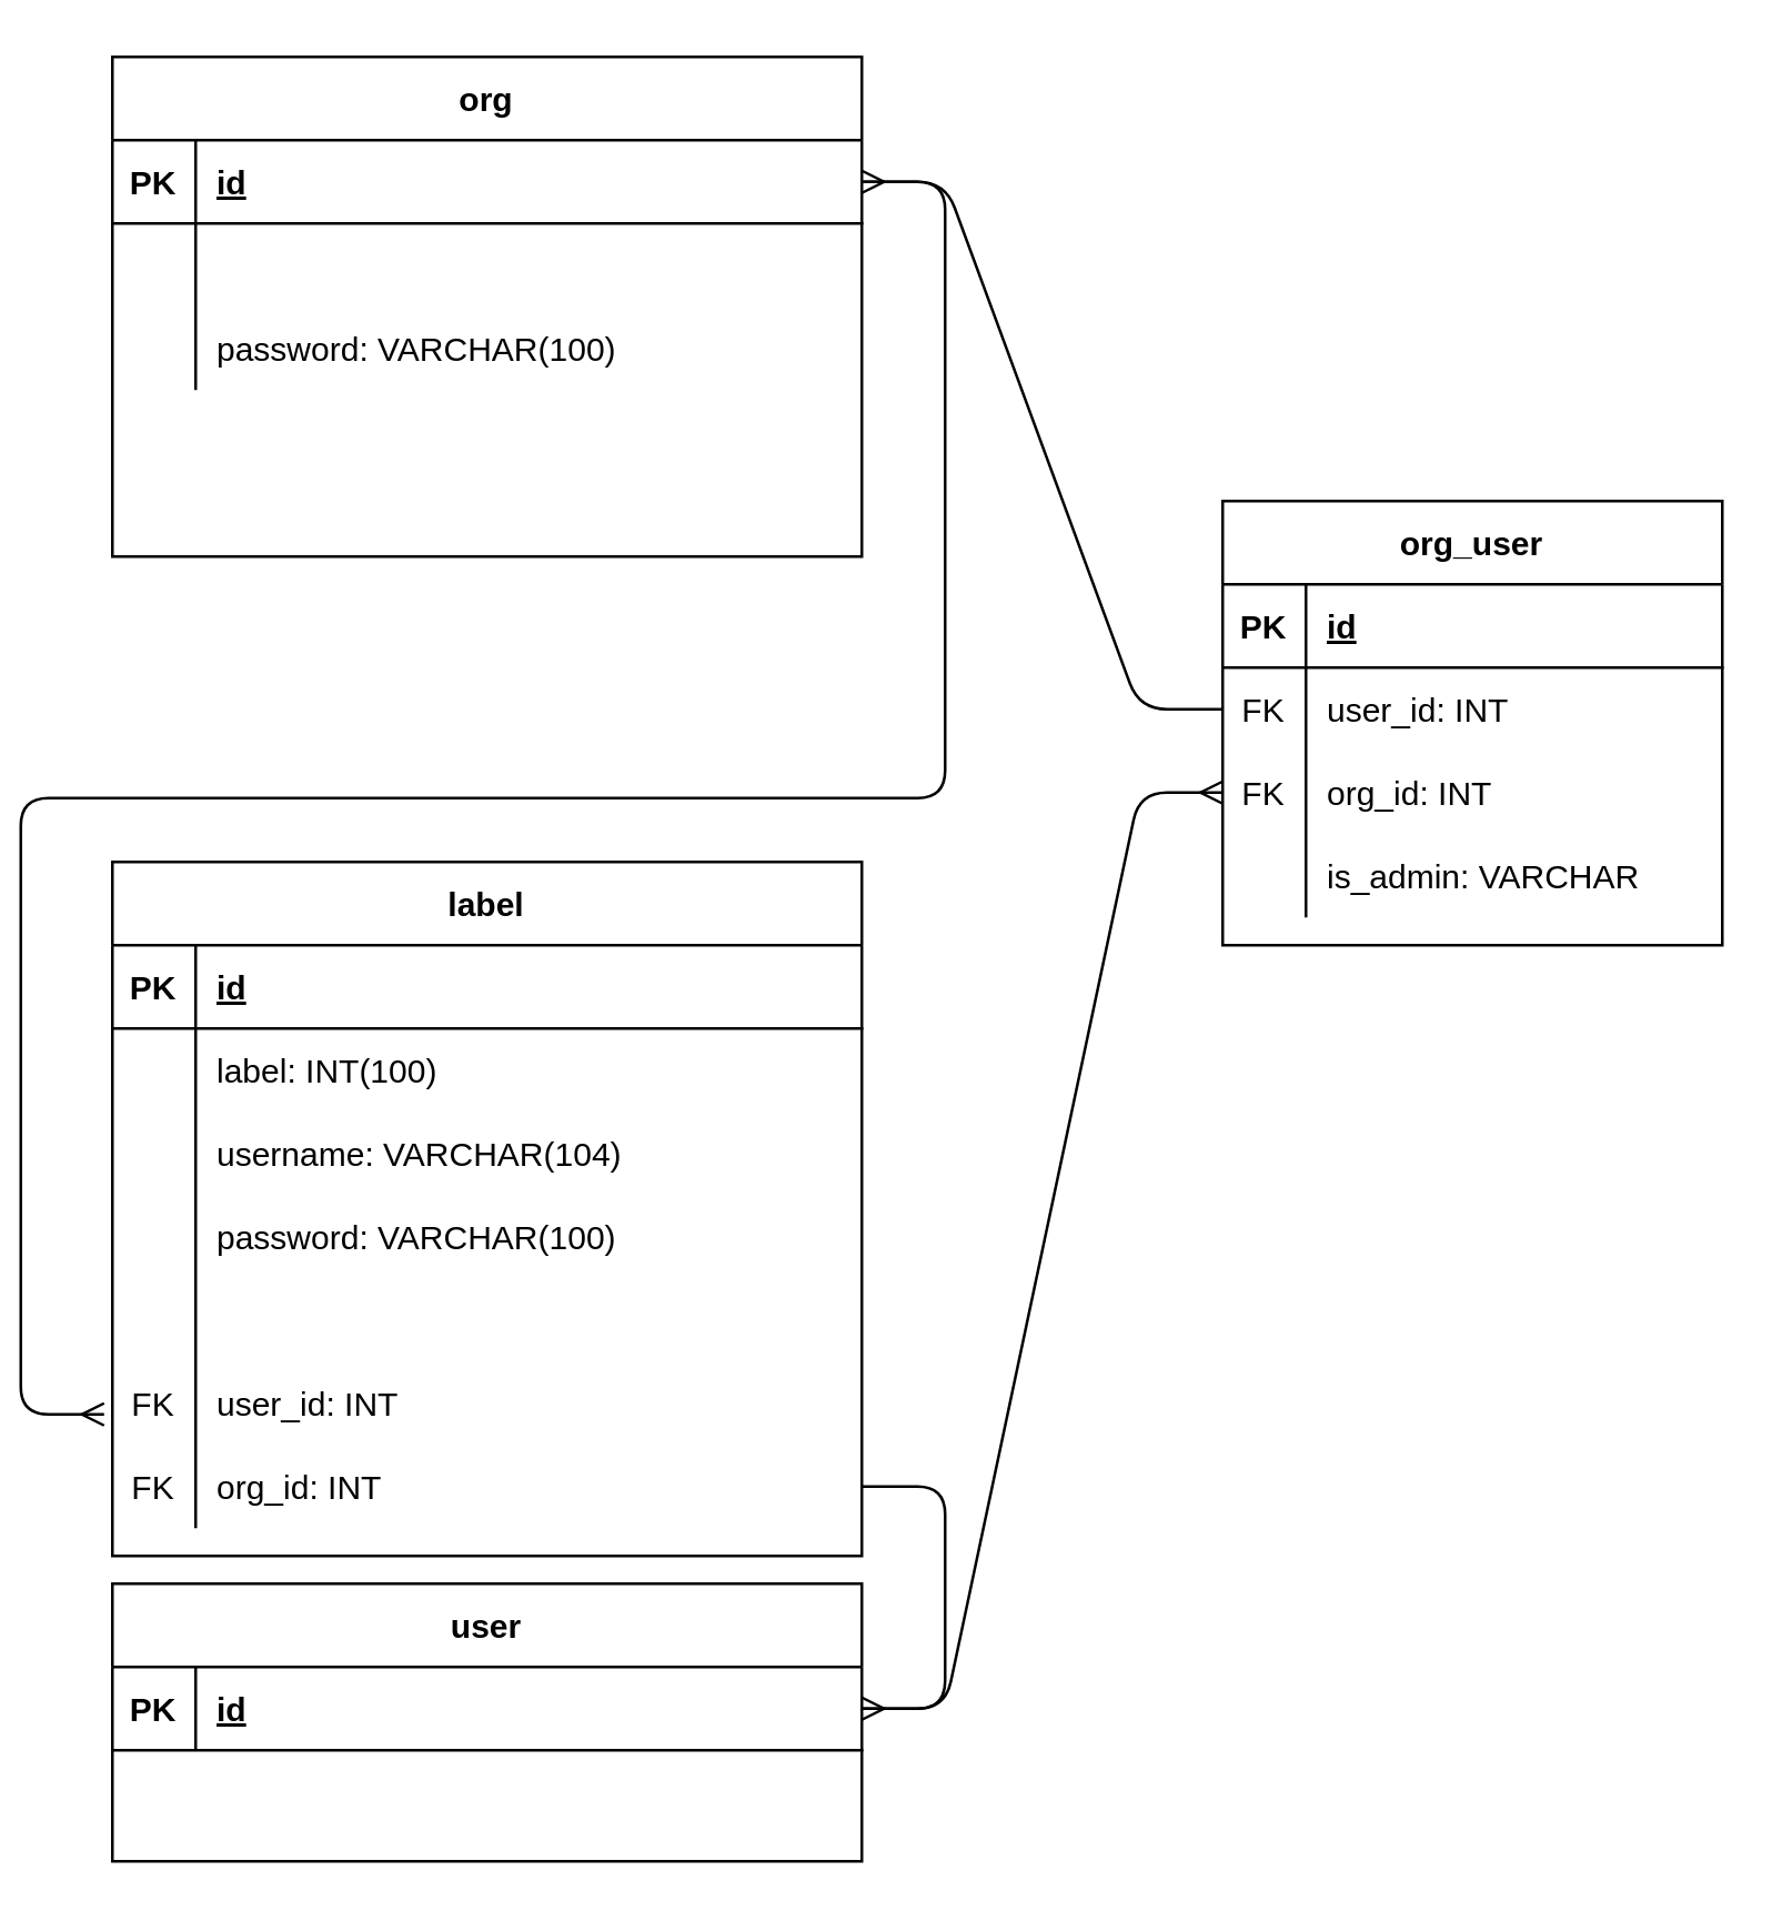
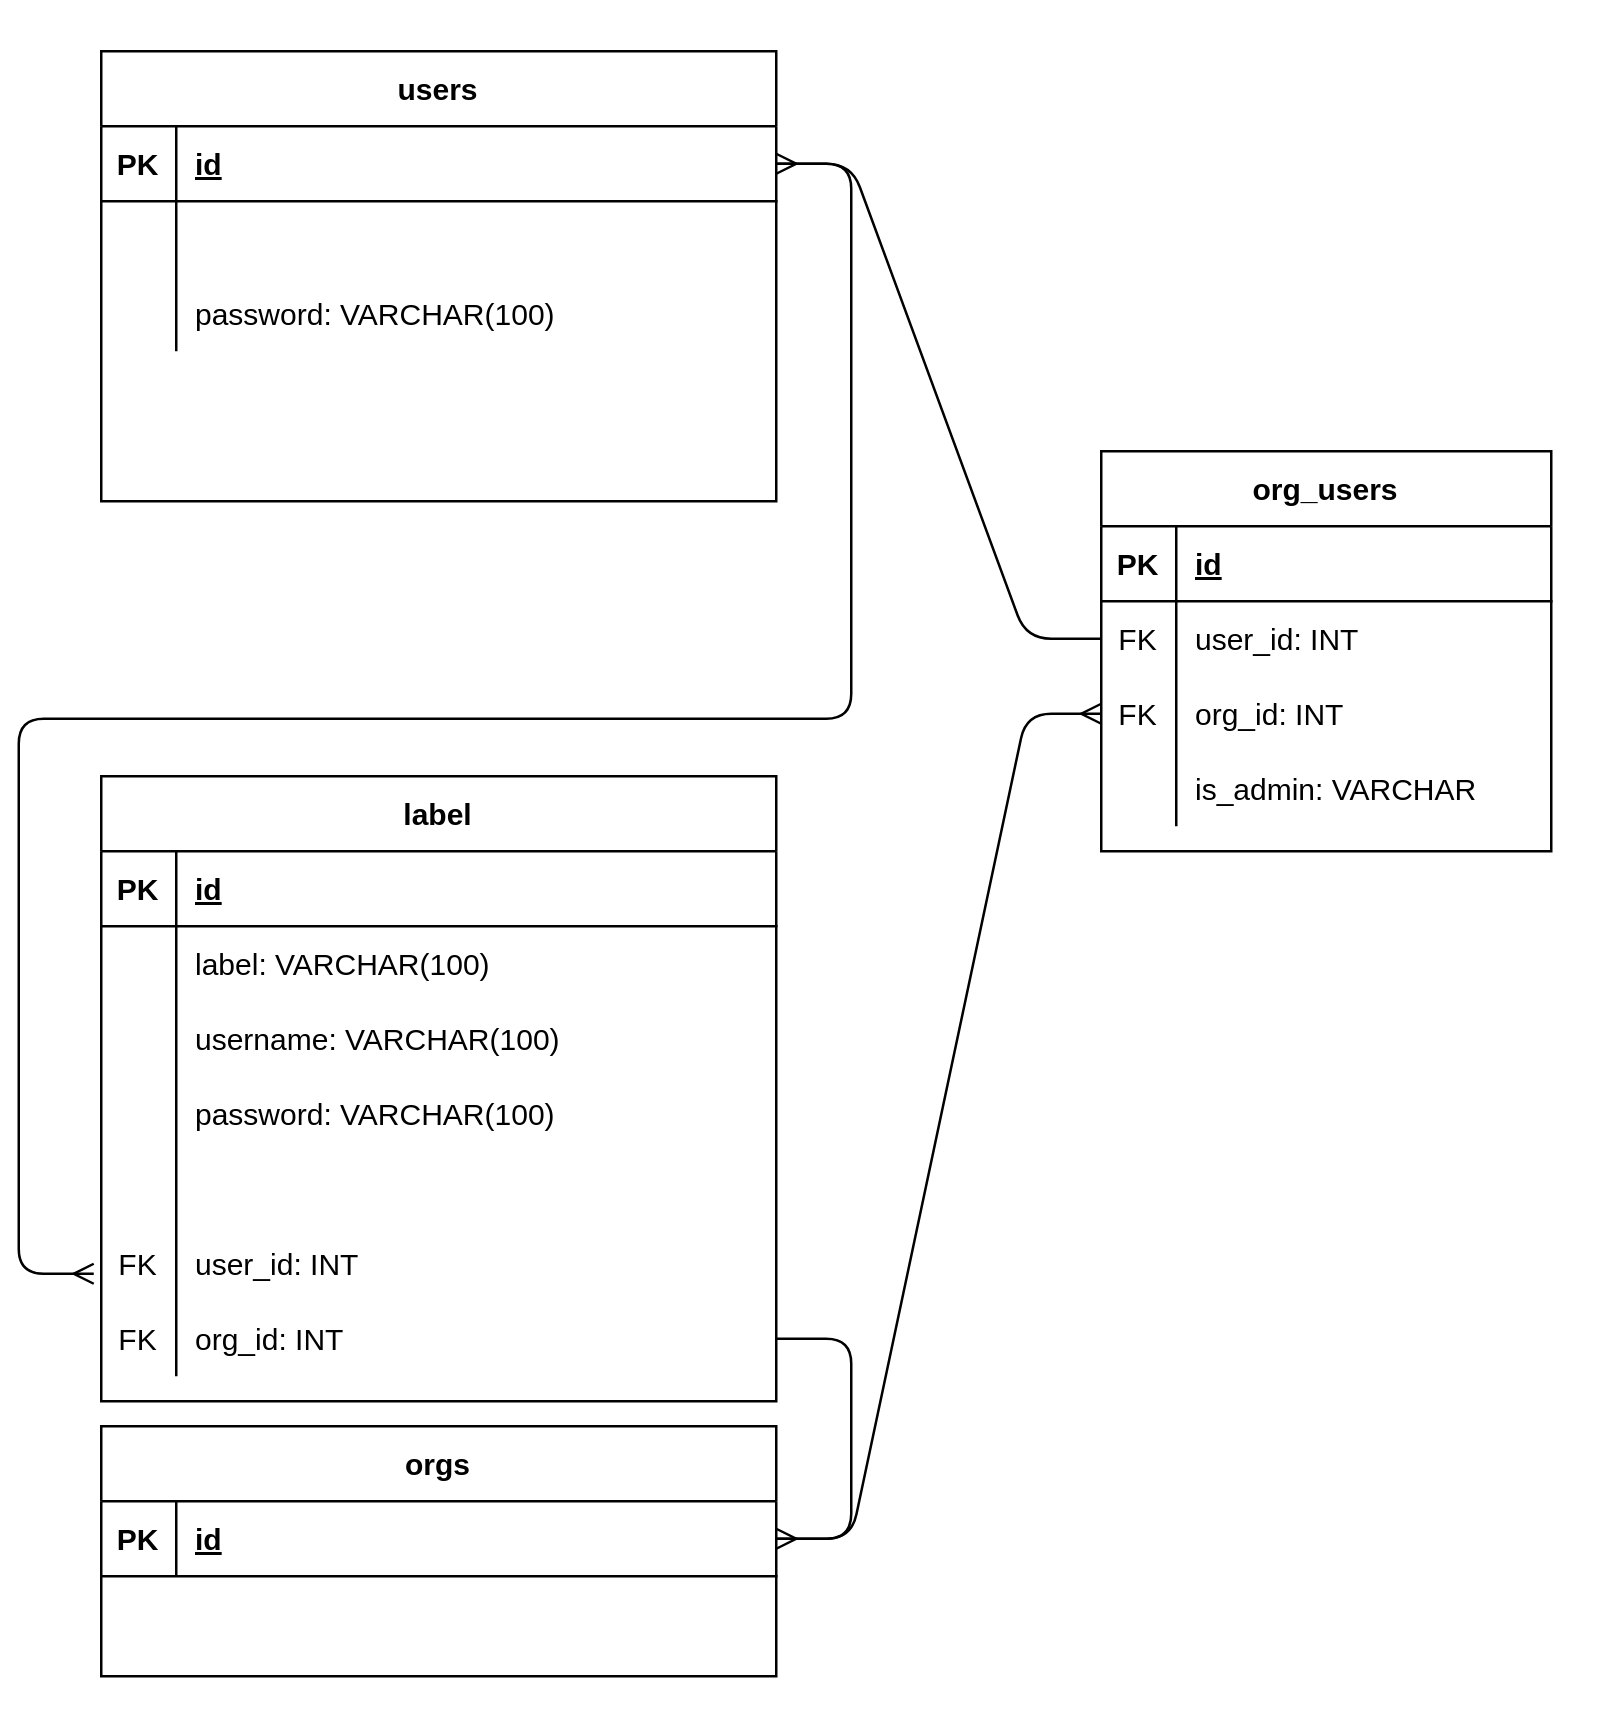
- <mxCell id="2" value="org" style="shape=table;startSize=30;container=1;collapsible=1;childLayout=tableLayout;fixedRows=1;rowLines=0;fontStyle=1;align=center;resizeLast=1;" parent="1" vertex="1"><mxGeometry x="23" y="20" width="270" height="180" as="geometry" /></mxCell>
+ <mxCell id="2" value="users" style="shape=table;startSize=30;container=1;collapsible=1;childLayout=tableLayout;fixedRows=1;rowLines=0;fontStyle=1;align=center;resizeLast=1;" parent="1" vertex="1"><mxGeometry x="23" y="20" width="270" height="180" as="geometry" /></mxCell>
- <mxCell id="40" value="org_user" style="shape=table;startSize=30;container=1;collapsible=1;childLayout=tableLayout;fixedRows=1;rowLines=0;fontStyle=1;align=center;resizeLast=1;" parent="1" vertex="1"><mxGeometry x="423" y="180" width="180" height="160" as="geometry" /></mxCell>
+ <mxCell id="40" value="org_users" style="shape=table;startSize=30;container=1;collapsible=1;childLayout=tableLayout;fixedRows=1;rowLines=0;fontStyle=1;align=center;resizeLast=1;" parent="1" vertex="1"><mxGeometry x="423" y="180" width="180" height="160" as="geometry" /></mxCell>
- <mxCell id="19" value="label: INT(100)" style="shape=partialRectangle;connectable=0;fillColor=none;top=0;left=0;bottom=0;right=0;align=left;spacingLeft=6;overflow=hidden;" parent="17" vertex="1"><mxGeometry x="30" width="240" height="30" as="geometry" /></mxCell>
+ <mxCell id="19" value="label: VARCHAR(100)" style="shape=partialRectangle;connectable=0;fillColor=none;top=0;left=0;bottom=0;right=0;align=left;spacingLeft=6;overflow=hidden;" parent="17" vertex="1"><mxGeometry x="30" width="240" height="30" as="geometry" /></mxCell>
- <mxCell id="22" value="username: VARCHAR(104)" style="shape=partialRectangle;connectable=0;fillColor=none;top=0;left=0;bottom=0;right=0;align=left;spacingLeft=6;overflow=hidden;" parent="20" vertex="1"><mxGeometry x="30" width="240" height="30" as="geometry" /></mxCell>
+ <mxCell id="22" value="username: VARCHAR(100)" style="shape=partialRectangle;connectable=0;fillColor=none;top=0;left=0;bottom=0;right=0;align=left;spacingLeft=6;overflow=hidden;" parent="20" vertex="1"><mxGeometry x="30" width="240" height="30" as="geometry" /></mxCell>
- <mxCell id="34" value="user" style="shape=table;startSize=30;container=1;collapsible=1;childLayout=tableLayout;fixedRows=1;rowLines=0;fontStyle=1;align=center;resizeLast=1;" parent="1" vertex="1"><mxGeometry x="23" y="570" width="270" height="100" as="geometry" /></mxCell>
+ <mxCell id="34" value="orgs" style="shape=table;startSize=30;container=1;collapsible=1;childLayout=tableLayout;fixedRows=1;rowLines=0;fontStyle=1;align=center;resizeLast=1;" parent="1" vertex="1"><mxGeometry x="23" y="570" width="270" height="100" as="geometry" /></mxCell>
